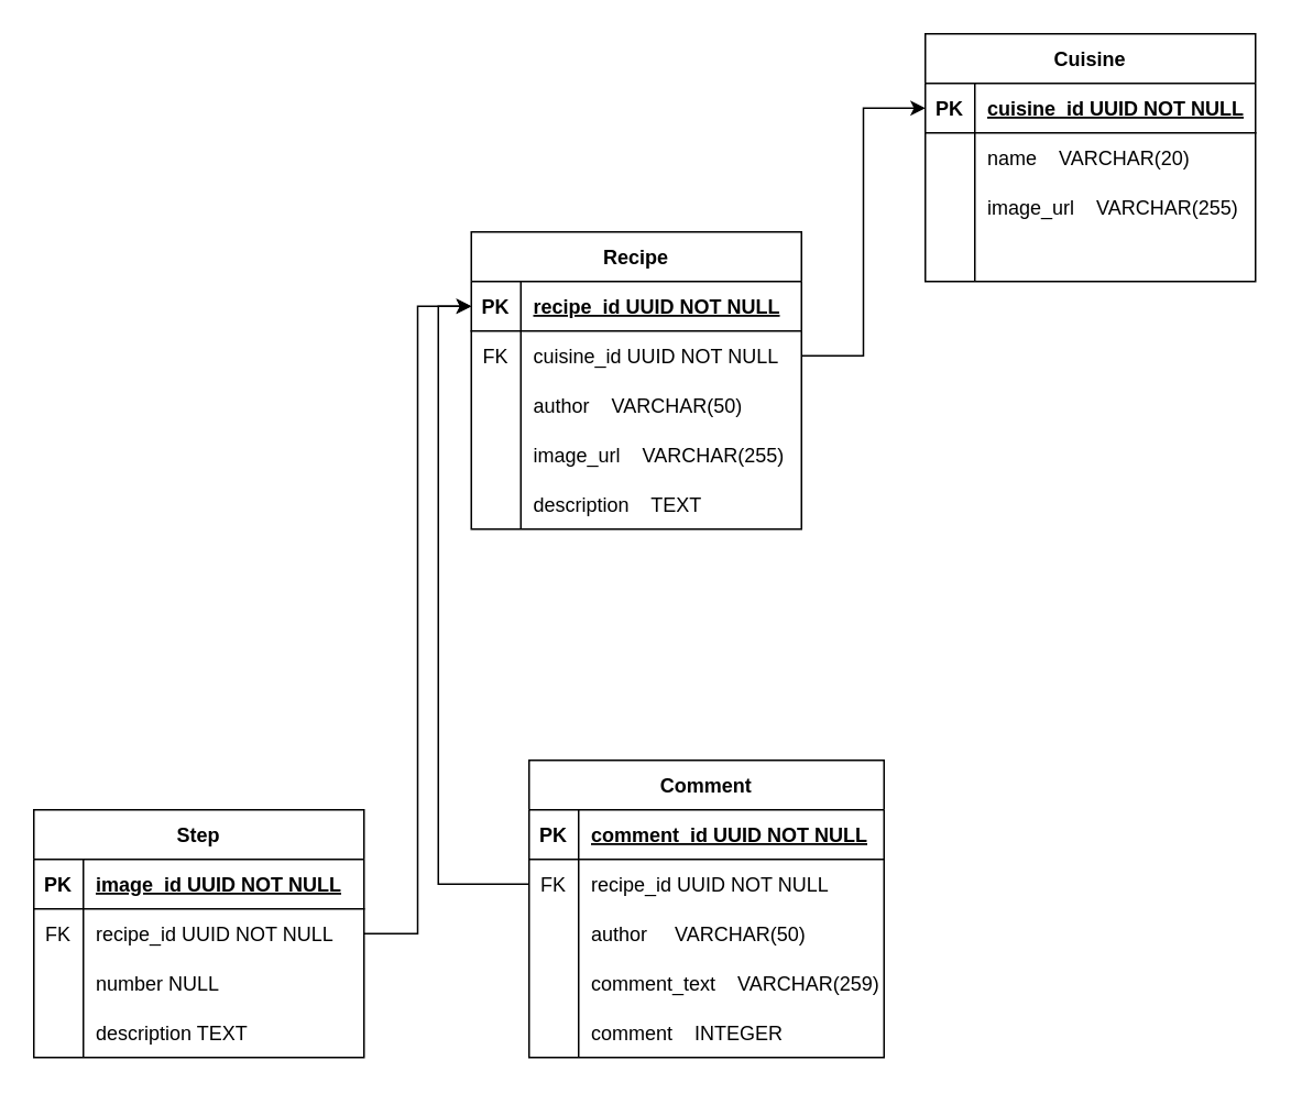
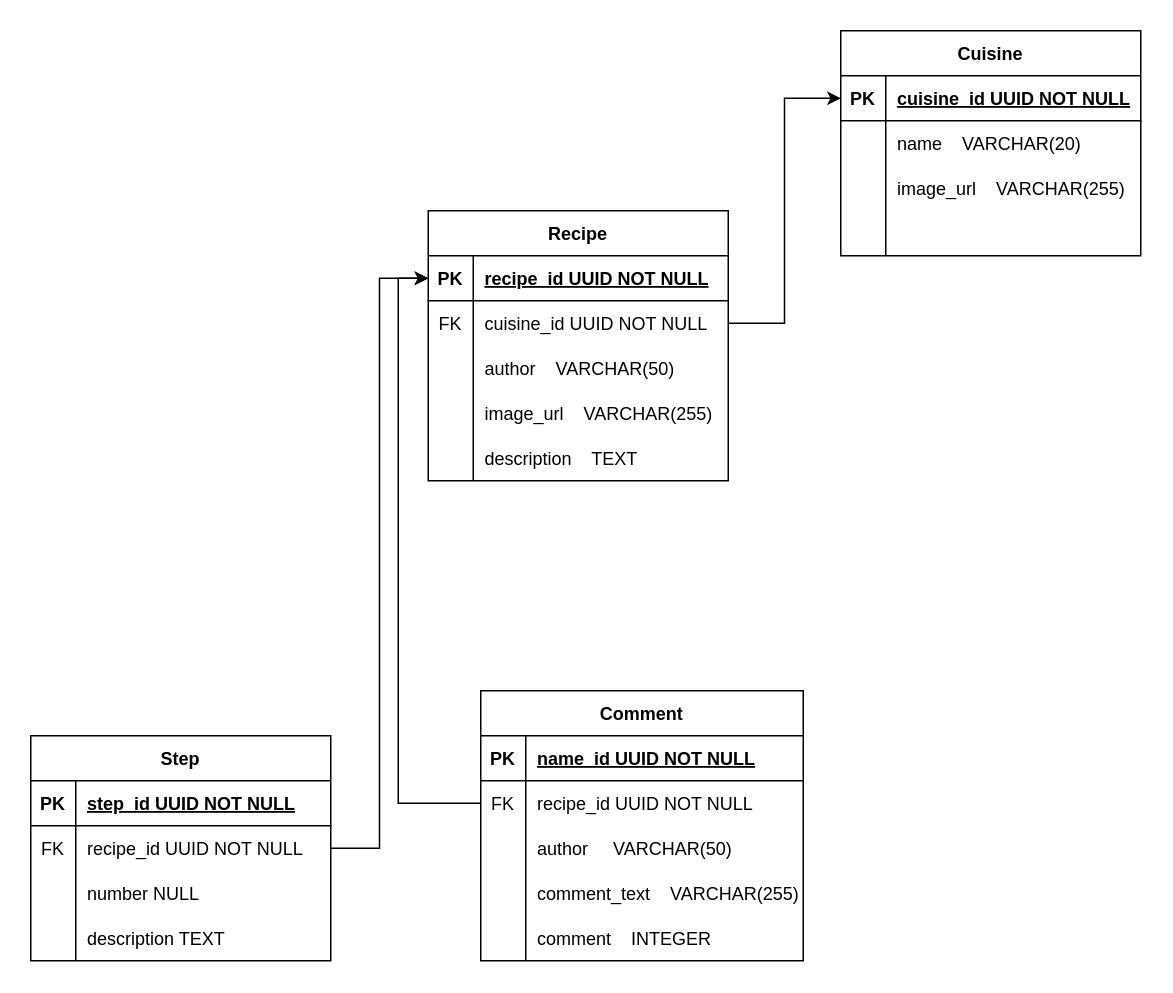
- <mxCell id="35" value="comment_id UUID NOT NULL" style="shape=partialRectangle;connectable=0;fillColor=none;top=0;left=0;bottom=0;right=0;align=left;spacingLeft=6;fontStyle=5;overflow=hidden;" parent="33" vertex="1"><mxGeometry x="30" width="185" height="30" as="geometry"><mxRectangle width="185" height="30" as="alternateBounds" /></mxGeometry></mxCell>
+ <mxCell id="35" value="name_id UUID NOT NULL" style="shape=partialRectangle;connectable=0;fillColor=none;top=0;left=0;bottom=0;right=0;align=left;spacingLeft=6;fontStyle=5;overflow=hidden;" parent="33" vertex="1"><mxGeometry x="30" width="185" height="30" as="geometry"><mxRectangle width="185" height="30" as="alternateBounds" /></mxGeometry></mxCell>
- <mxCell id="52" value="image_id UUID NOT NULL" style="shape=partialRectangle;connectable=0;fillColor=none;top=0;left=0;bottom=0;right=0;align=left;spacingLeft=6;fontStyle=5;overflow=hidden;" vertex="1" parent="50"><mxGeometry x="30" width="170" height="30" as="geometry"><mxRectangle width="170" height="30" as="alternateBounds" /></mxGeometry></mxCell>
+ <mxCell id="52" value="step_id UUID NOT NULL" style="shape=partialRectangle;connectable=0;fillColor=none;top=0;left=0;bottom=0;right=0;align=left;spacingLeft=6;fontStyle=5;overflow=hidden;" vertex="1" parent="50"><mxGeometry x="30" width="170" height="30" as="geometry"><mxRectangle width="170" height="30" as="alternateBounds" /></mxGeometry></mxCell>
- <mxCell id="44" value="comment_text    VARCHAR(259)" style="shape=partialRectangle;connectable=0;fillColor=none;top=0;left=0;bottom=0;right=0;align=left;spacingLeft=6;overflow=hidden;" parent="42" vertex="1"><mxGeometry x="30" width="185" height="30" as="geometry"><mxRectangle width="185" height="30" as="alternateBounds" /></mxGeometry></mxCell>
+ <mxCell id="44" value="comment_text    VARCHAR(255)" style="shape=partialRectangle;connectable=0;fillColor=none;top=0;left=0;bottom=0;right=0;align=left;spacingLeft=6;overflow=hidden;" parent="42" vertex="1"><mxGeometry x="30" width="185" height="30" as="geometry"><mxRectangle width="185" height="30" as="alternateBounds" /></mxGeometry></mxCell>
